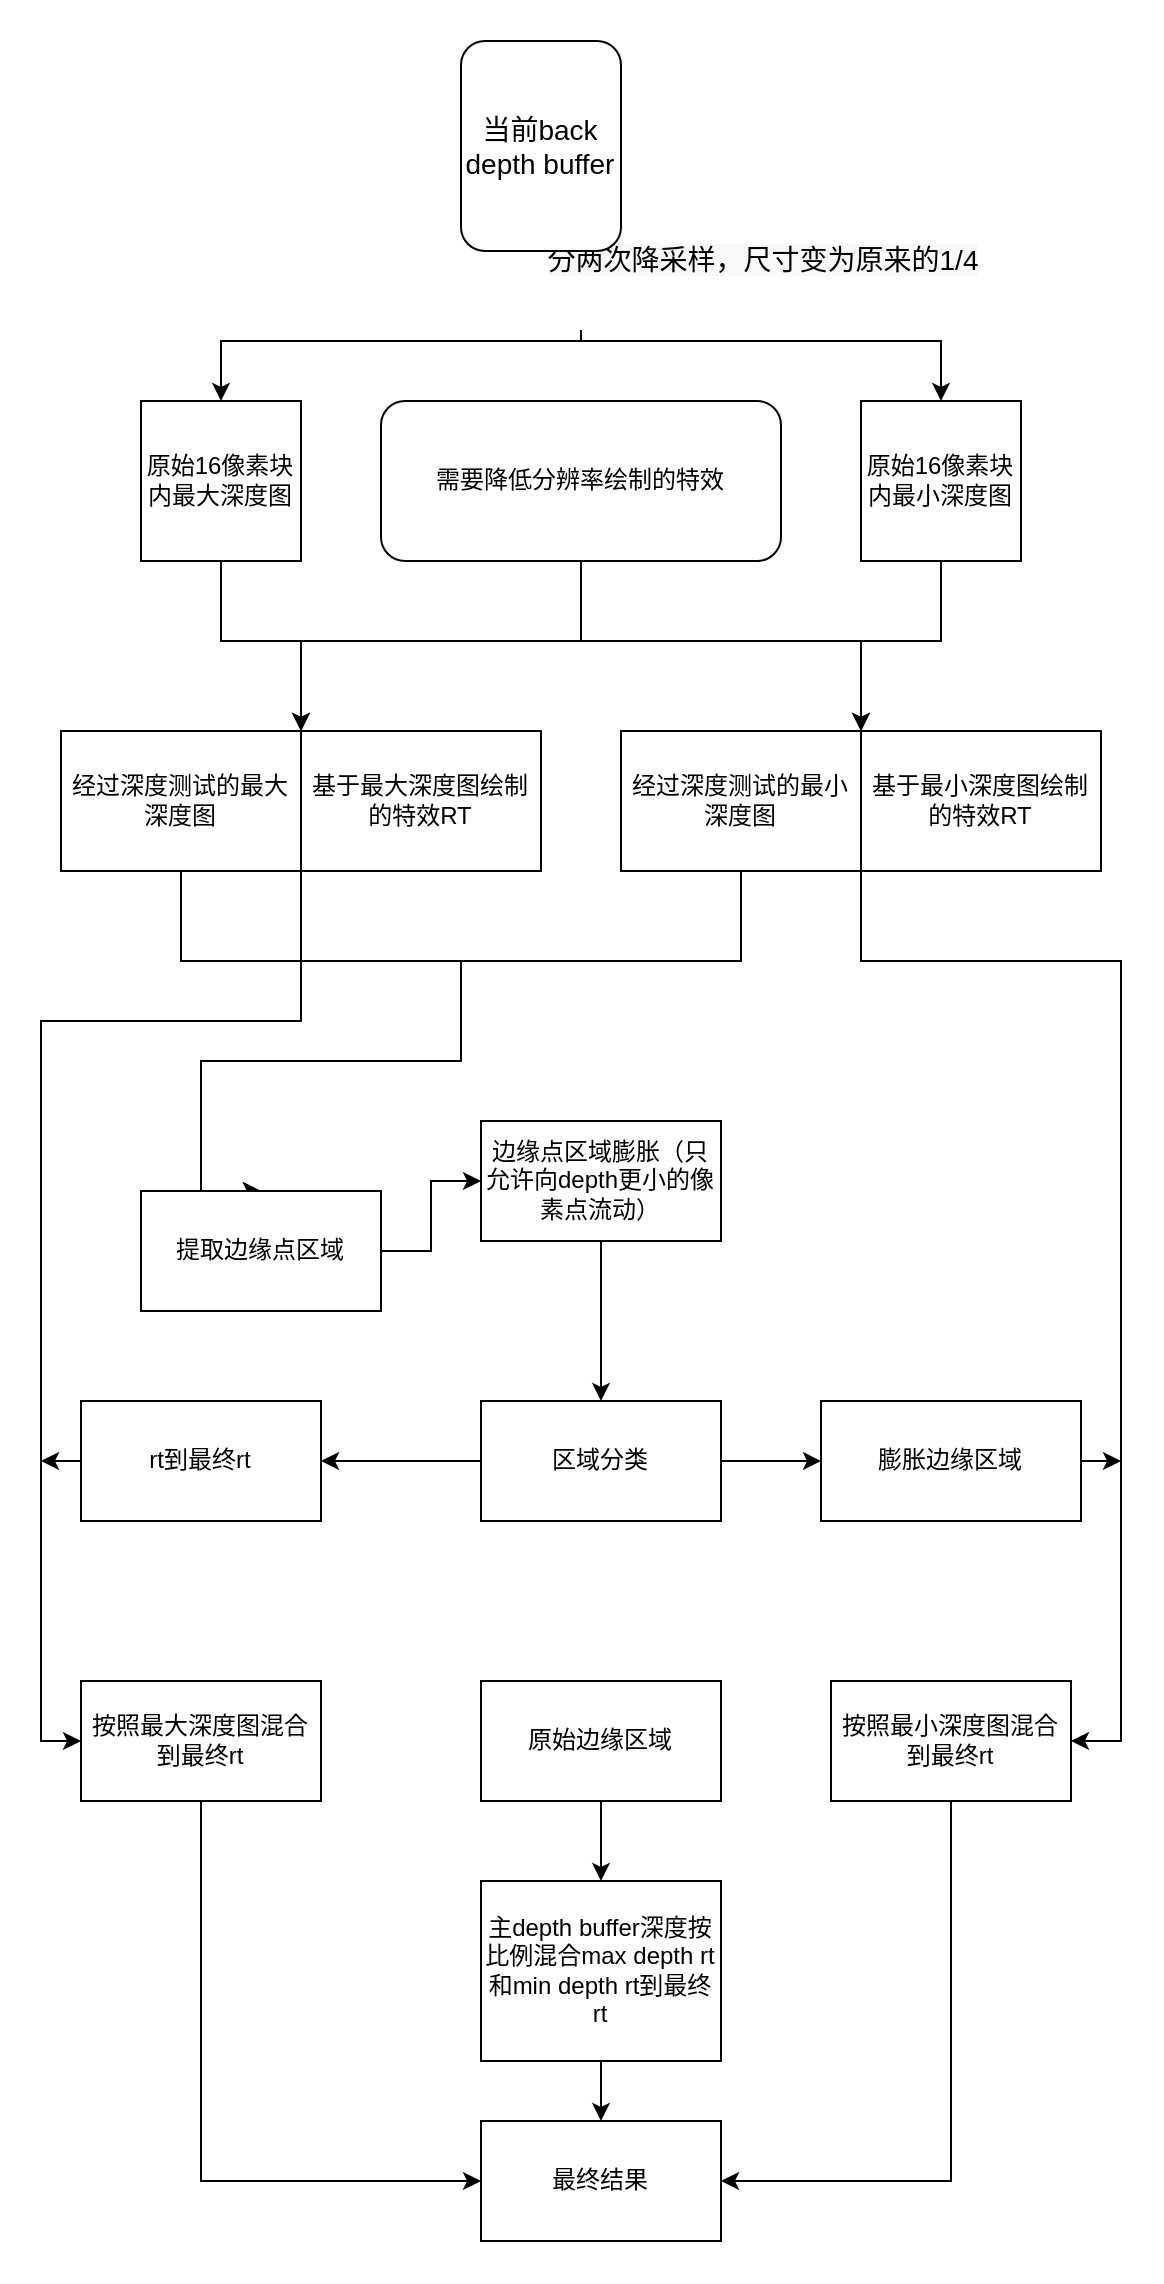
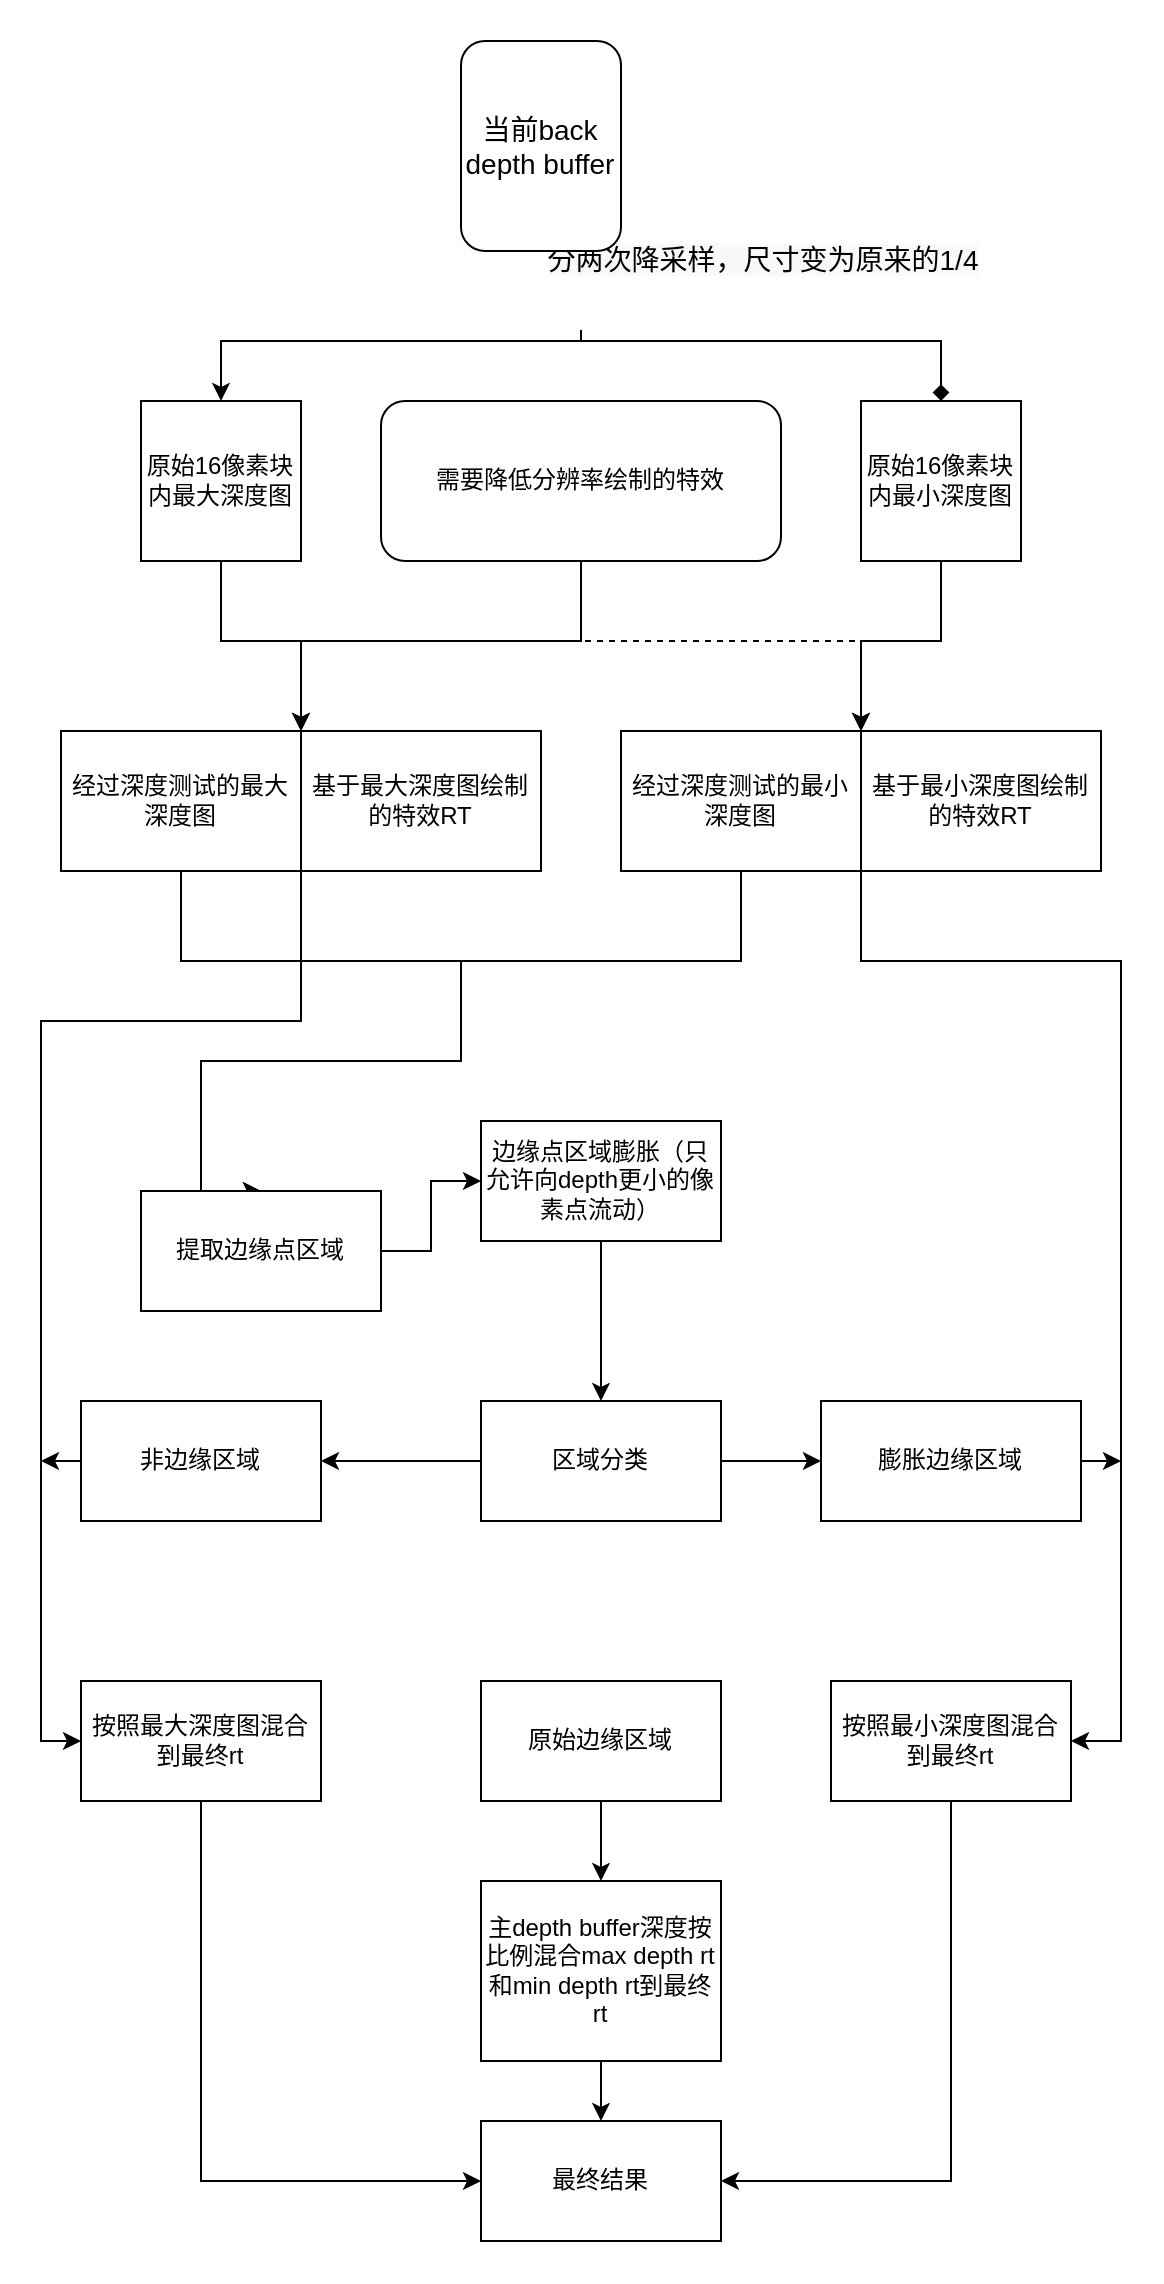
- <mxCell id="3" value="&#10;&#10;&lt;span style=&quot;color: rgb(0, 0, 0); font-family: helvetica; font-style: normal; font-weight: 400; letter-spacing: normal; text-align: center; text-indent: 0px; text-transform: none; word-spacing: 0px; background-color: rgb(248, 249, 250); font-size: 10.5pt;&quot;&gt;分两次降采样，尺寸变为原来的&lt;/span&gt;&lt;span lang=&quot;EN-US&quot; style=&quot;color: rgb(0, 0, 0); font-style: normal; font-weight: 400; letter-spacing: normal; text-align: center; text-indent: 0px; text-transform: none; word-spacing: 0px; background-color: rgb(248, 249, 250); font-size: 10.5pt; font-family: calibri, sans-serif;&quot;&gt;1/4&lt;/span&gt;&#10;&#10;" style="edgeStyle=orthogonalEdgeStyle;rounded=0;orthogonalLoop=1;jettySize=auto;html=1;exitX=0.5;exitY=1;exitDx=0;exitDy=0;entryX=0.5;entryY=0;entryDx=0;entryDy=0;" edge="1" parent="1" source="4" target="8"><mxGeometry x="0.312" y="40" relative="1" as="geometry"><Array as="points"><mxPoint x="290" y="90" /><mxPoint x="290" y="170" /><mxPoint x="470" y="170" /></Array><mxPoint as="offset" /></mxGeometry></mxCell>
+ <mxCell id="3" value="&#10;&#10;&lt;span style=&quot;color: rgb(0, 0, 0); font-family: helvetica; font-style: normal; font-weight: 400; letter-spacing: normal; text-align: center; text-indent: 0px; text-transform: none; word-spacing: 0px; background-color: rgb(248, 249, 250); font-size: 10.5pt;&quot;&gt;分两次降采样，尺寸变为原来的&lt;/span&gt;&lt;span lang=&quot;EN-US&quot; style=&quot;color: rgb(0, 0, 0); font-style: normal; font-weight: 400; letter-spacing: normal; text-align: center; text-indent: 0px; text-transform: none; word-spacing: 0px; background-color: rgb(248, 249, 250); font-size: 10.5pt; font-family: calibri, sans-serif;&quot;&gt;1/4&lt;/span&gt;&#10;&#10;" style="edgeStyle=orthogonalEdgeStyle;rounded=0;orthogonalLoop=1;jettySize=auto;html=1;exitX=0.5;exitY=1;exitDx=0;exitDy=0;entryX=0.5;entryY=0;entryDx=0;entryDy=0;endArrow=diamond;" edge="1" parent="1" source="4" target="8"><mxGeometry x="0.312" y="40" relative="1" as="geometry"><Array as="points"><mxPoint x="290" y="90" /><mxPoint x="290" y="170" /><mxPoint x="470" y="170" /></Array><mxPoint as="offset" /></mxGeometry></mxCell>
- <mxCell id="9" style="edgeStyle=orthogonalEdgeStyle;rounded=0;orthogonalLoop=1;jettySize=auto;html=1;exitX=0.5;exitY=1;exitDx=0;exitDy=0;entryX=1;entryY=0;entryDx=0;entryDy=0;" edge="1" parent="1" source="11" target="19"><mxGeometry relative="1" as="geometry"><mxPoint x="430" y="360" as="targetPoint" /><Array as="points"><mxPoint x="290" y="320" /><mxPoint x="430" y="320" /></Array></mxGeometry></mxCell>
+ <mxCell id="9" style="edgeStyle=orthogonalEdgeStyle;rounded=0;orthogonalLoop=1;jettySize=auto;html=1;exitX=0.5;exitY=1;exitDx=0;exitDy=0;entryX=1;entryY=0;entryDx=0;entryDy=0;dashed=1;" edge="1" parent="1" source="11" target="19"><mxGeometry relative="1" as="geometry"><mxPoint x="430" y="360" as="targetPoint" /><Array as="points"><mxPoint x="290" y="320" /><mxPoint x="430" y="320" /></Array></mxGeometry></mxCell>
- <mxCell id="28" value="rt到最终rt" style="whiteSpace=wrap;html=1;rounded=0;" vertex="1" parent="1"><mxGeometry x="40" y="700" width="120" height="60" as="geometry" /></mxCell>
+ <mxCell id="28" value="非边缘区域" style="whiteSpace=wrap;html=1;rounded=0;" vertex="1" parent="1"><mxGeometry x="40" y="700" width="120" height="60" as="geometry" /></mxCell>
